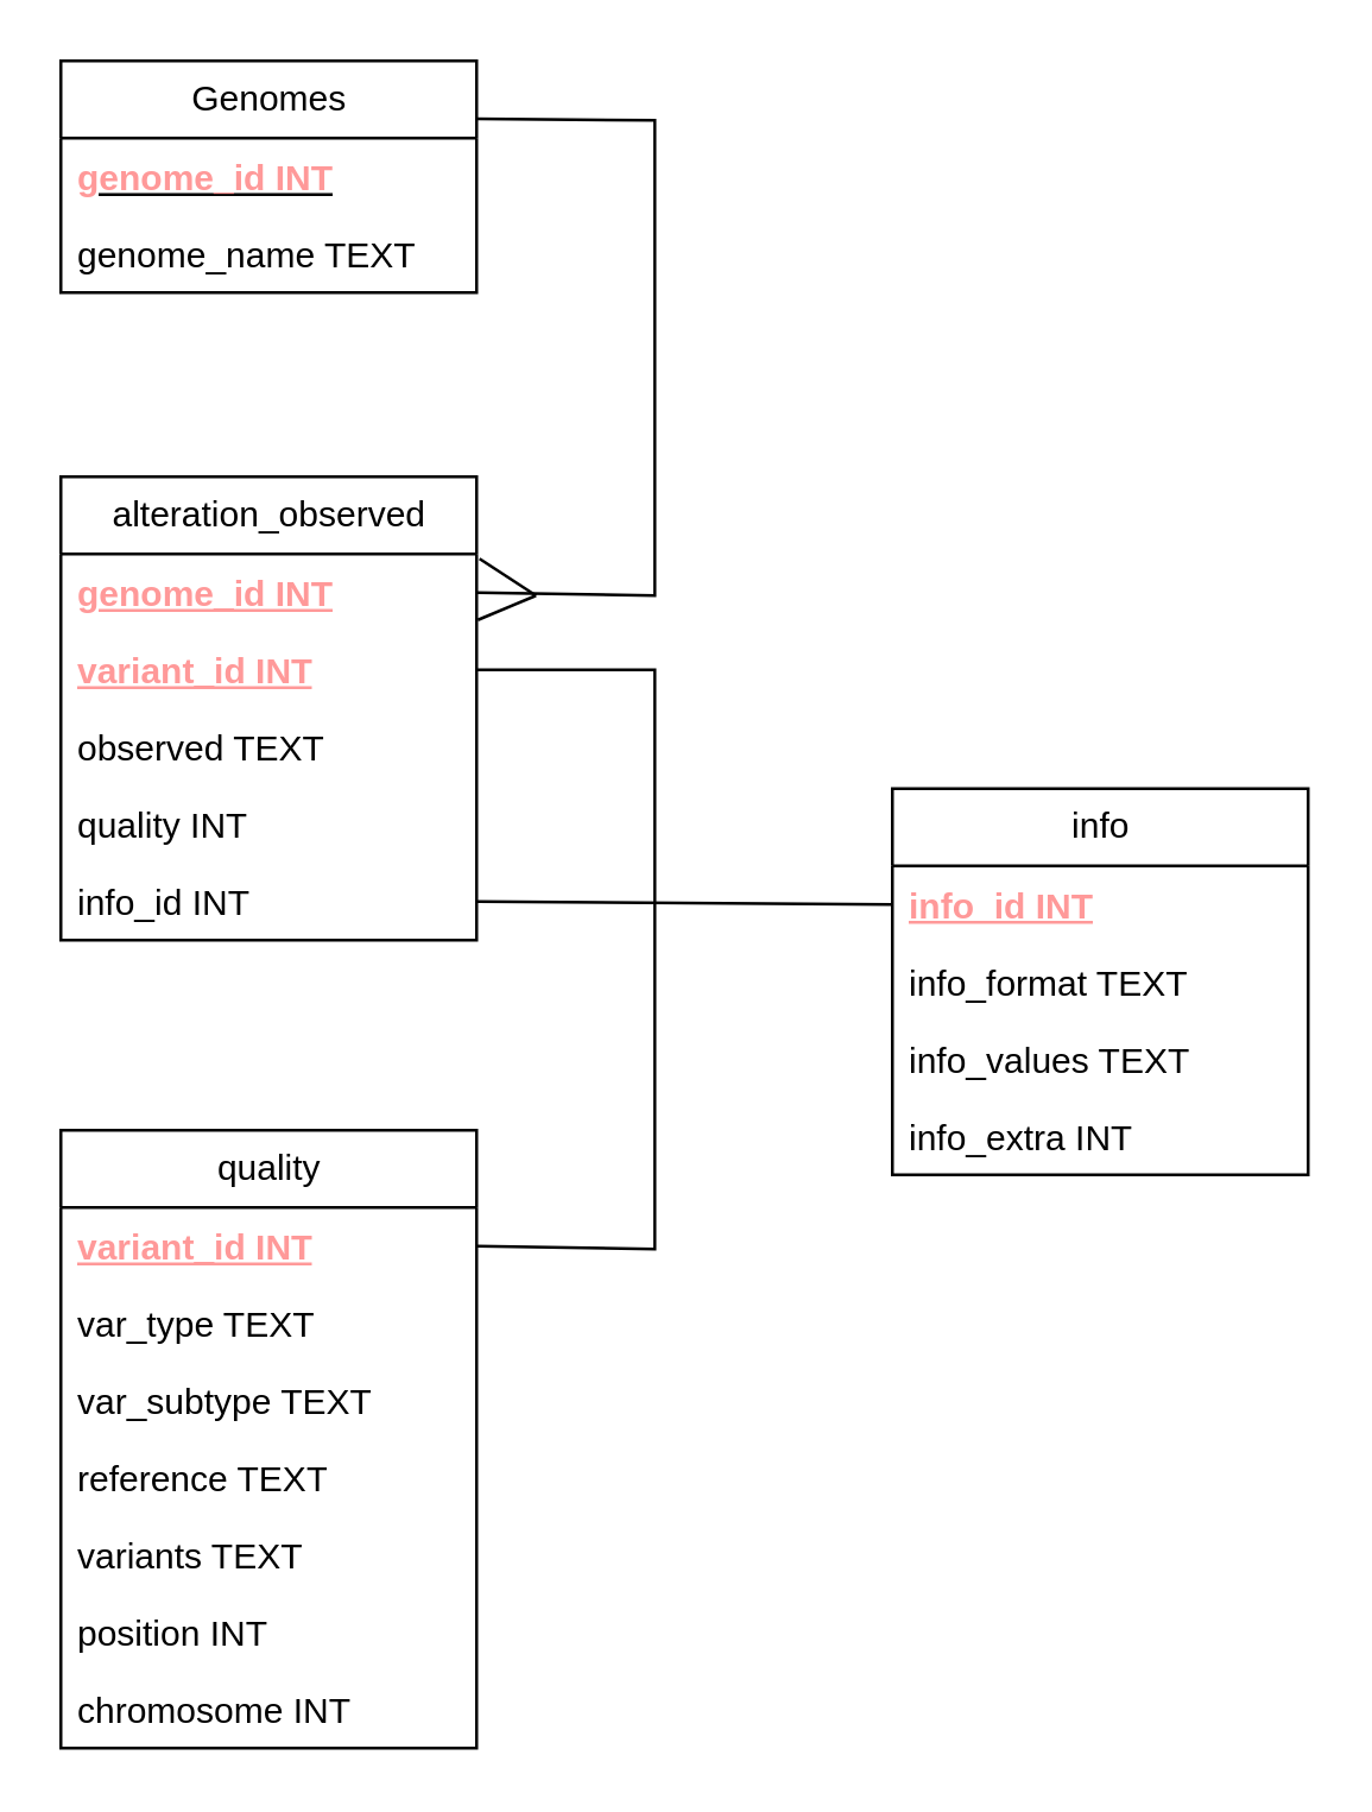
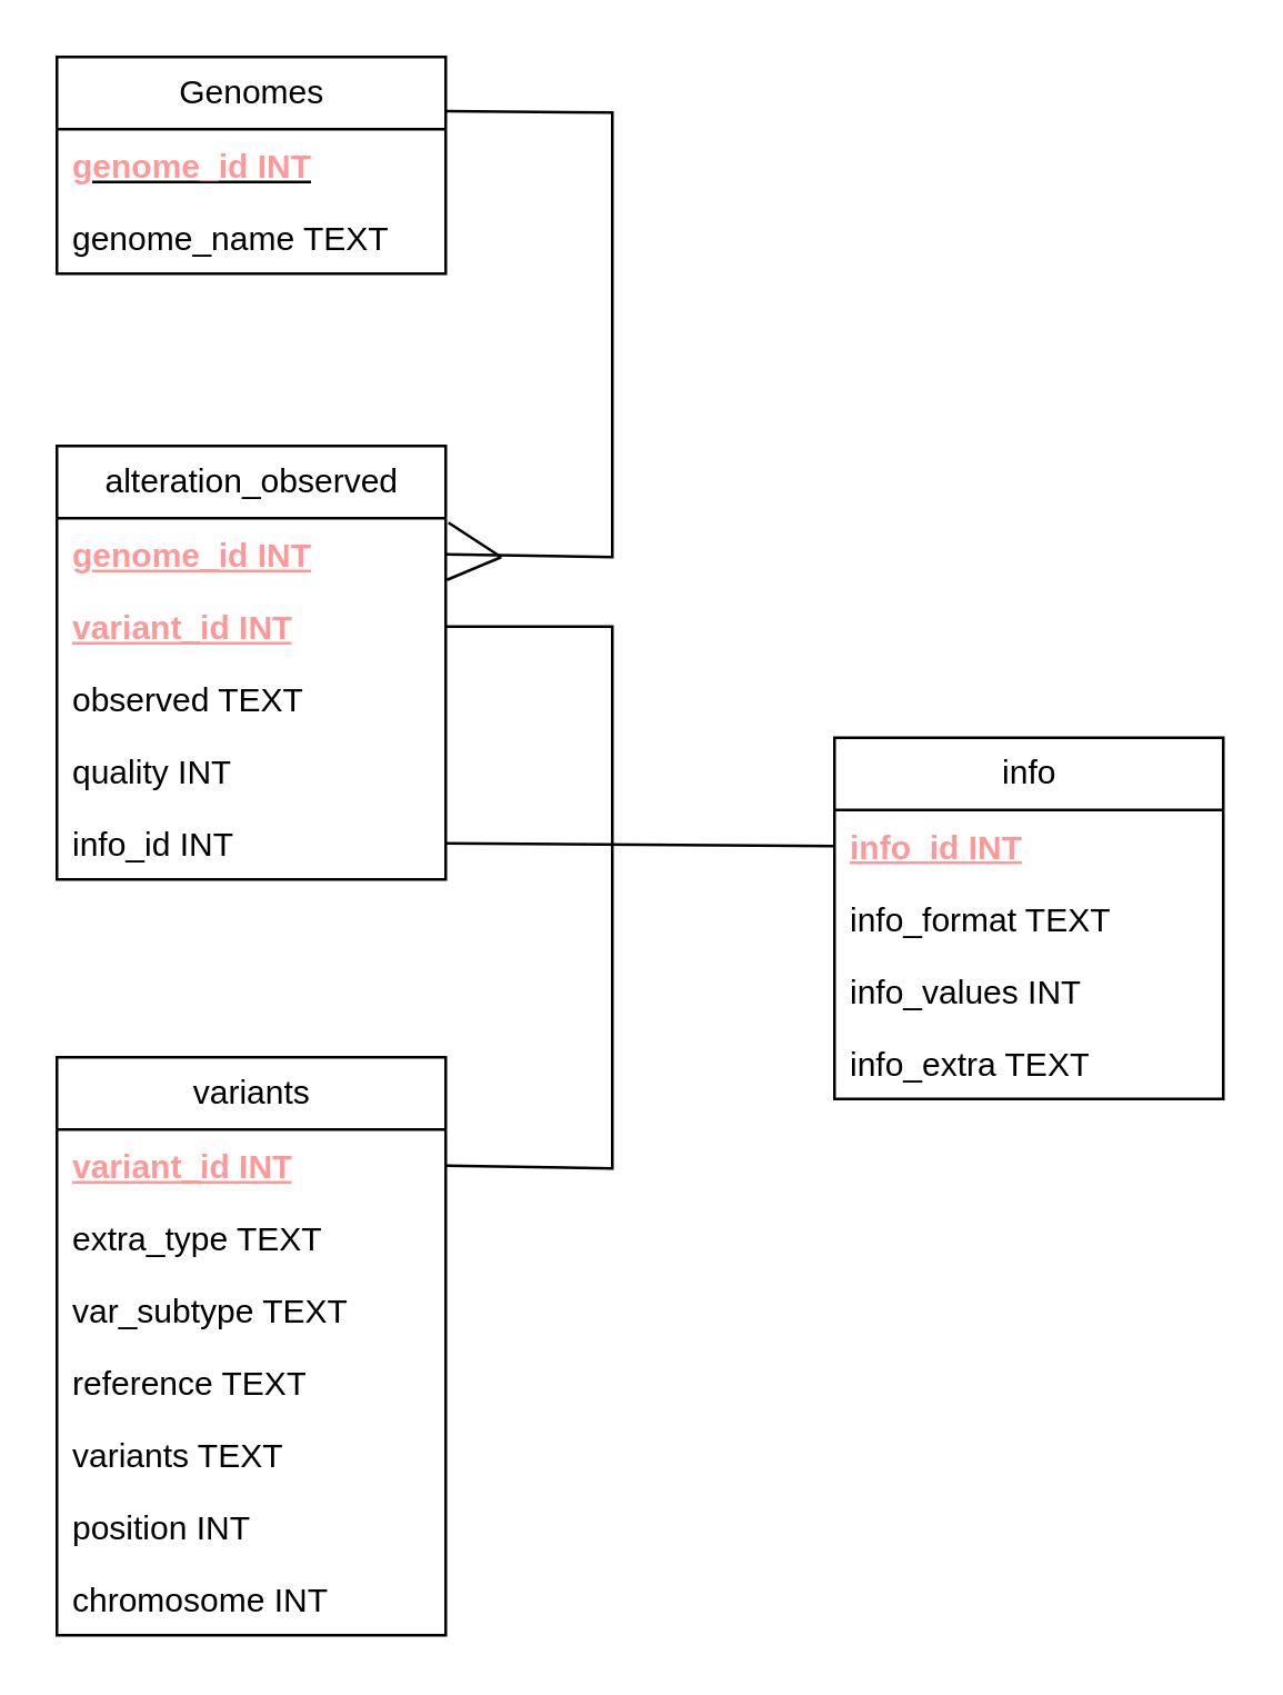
- <mxCell id="22" value="info_values TEXT" style="text;strokeColor=none;fillColor=none;align=left;verticalAlign=top;spacingLeft=4;spacingRight=4;overflow=hidden;rotatable=0;points=[[0,0.5],[1,0.5]];portConstraint=eastwest;whiteSpace=wrap;html=1;" parent="19" vertex="1"><mxGeometry y="78" width="140" height="26" as="geometry" /></mxCell>
+ <mxCell id="22" value="info_values INT" style="text;strokeColor=none;fillColor=none;align=left;verticalAlign=top;spacingLeft=4;spacingRight=4;overflow=hidden;rotatable=0;points=[[0,0.5],[1,0.5]];portConstraint=eastwest;whiteSpace=wrap;html=1;" parent="19" vertex="1"><mxGeometry y="78" width="140" height="26" as="geometry" /></mxCell>
- <mxCell id="23" value="info_extra INT" style="text;strokeColor=none;fillColor=none;align=left;verticalAlign=top;spacingLeft=4;spacingRight=4;overflow=hidden;rotatable=0;points=[[0,0.5],[1,0.5]];portConstraint=eastwest;whiteSpace=wrap;html=1;" parent="19" vertex="1"><mxGeometry y="104" width="140" height="26" as="geometry" /></mxCell>
+ <mxCell id="23" value="info_extra TEXT" style="text;strokeColor=none;fillColor=none;align=left;verticalAlign=top;spacingLeft=4;spacingRight=4;overflow=hidden;rotatable=0;points=[[0,0.5],[1,0.5]];portConstraint=eastwest;whiteSpace=wrap;html=1;" parent="19" vertex="1"><mxGeometry y="104" width="140" height="26" as="geometry" /></mxCell>
- <mxCell id="11" value="quality" style="swimlane;fontStyle=0;childLayout=stackLayout;horizontal=1;startSize=26;fillColor=none;horizontalStack=0;resizeParent=1;resizeParentMax=0;resizeLast=0;collapsible=1;marginBottom=0;html=1;" parent="1" vertex="1"><mxGeometry x="20" y="380" width="140" height="208" as="geometry" /></mxCell>
+ <mxCell id="11" value="variants" style="swimlane;fontStyle=0;childLayout=stackLayout;horizontal=1;startSize=26;fillColor=none;horizontalStack=0;resizeParent=1;resizeParentMax=0;resizeLast=0;collapsible=1;marginBottom=0;html=1;" parent="1" vertex="1"><mxGeometry x="20" y="380" width="140" height="208" as="geometry" /></mxCell>
- <mxCell id="13" value="var_type TEXT" style="text;strokeColor=none;fillColor=none;align=left;verticalAlign=top;spacingLeft=4;spacingRight=4;overflow=hidden;rotatable=0;points=[[0,0.5],[1,0.5]];portConstraint=eastwest;whiteSpace=wrap;html=1;" parent="11" vertex="1"><mxGeometry y="52" width="140" height="26" as="geometry" /></mxCell>
+ <mxCell id="13" value="extra_type TEXT" style="text;strokeColor=none;fillColor=none;align=left;verticalAlign=top;spacingLeft=4;spacingRight=4;overflow=hidden;rotatable=0;points=[[0,0.5],[1,0.5]];portConstraint=eastwest;whiteSpace=wrap;html=1;" parent="11" vertex="1"><mxGeometry y="52" width="140" height="26" as="geometry" /></mxCell>
